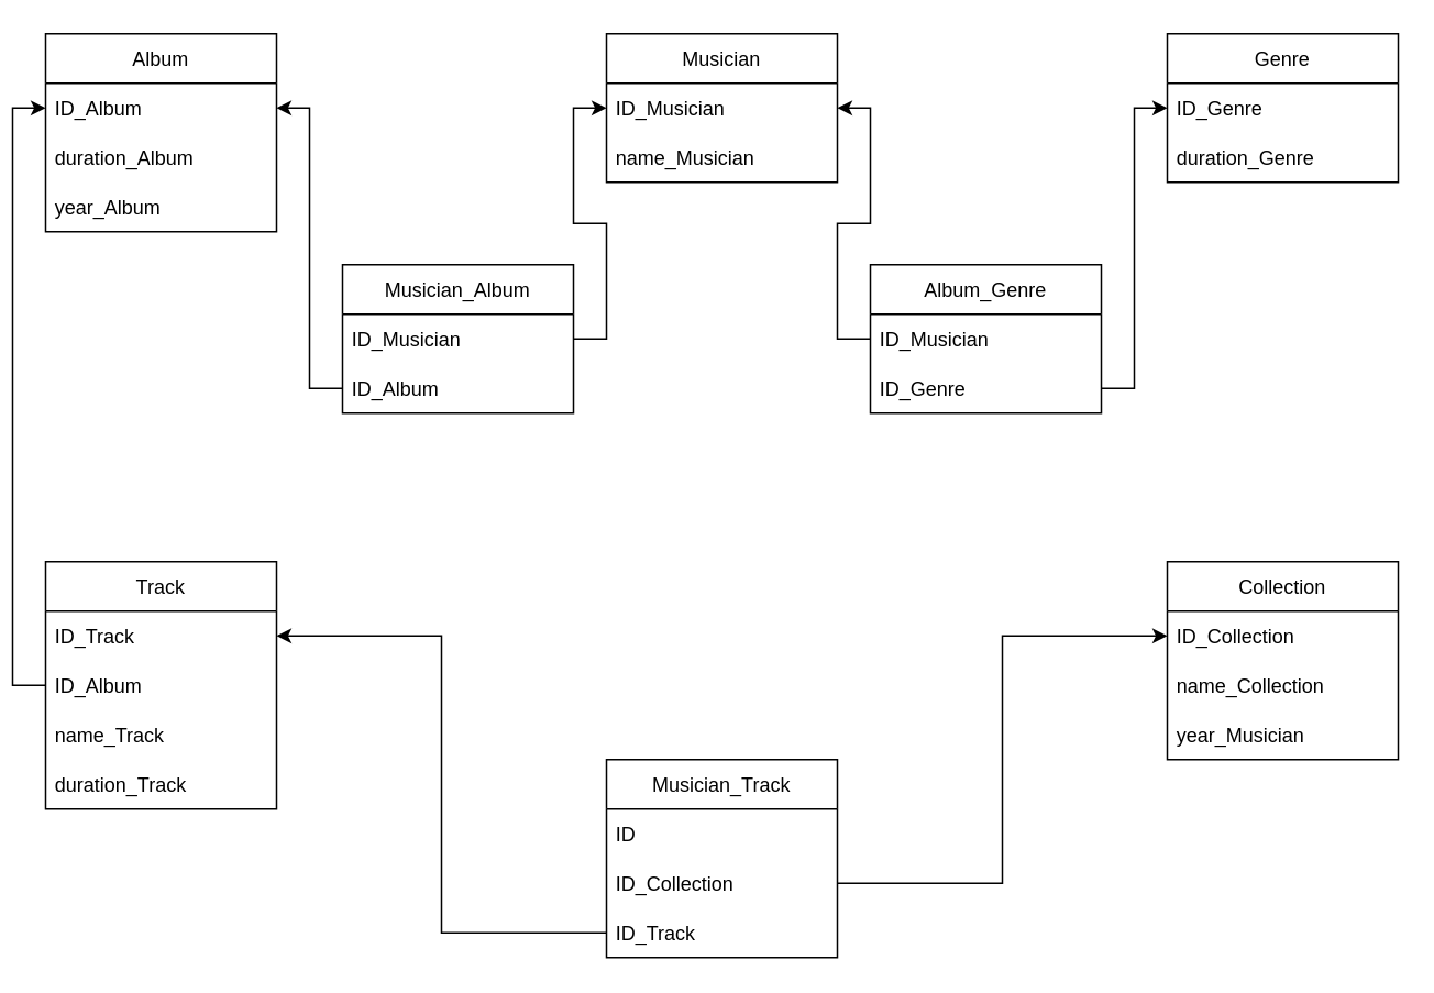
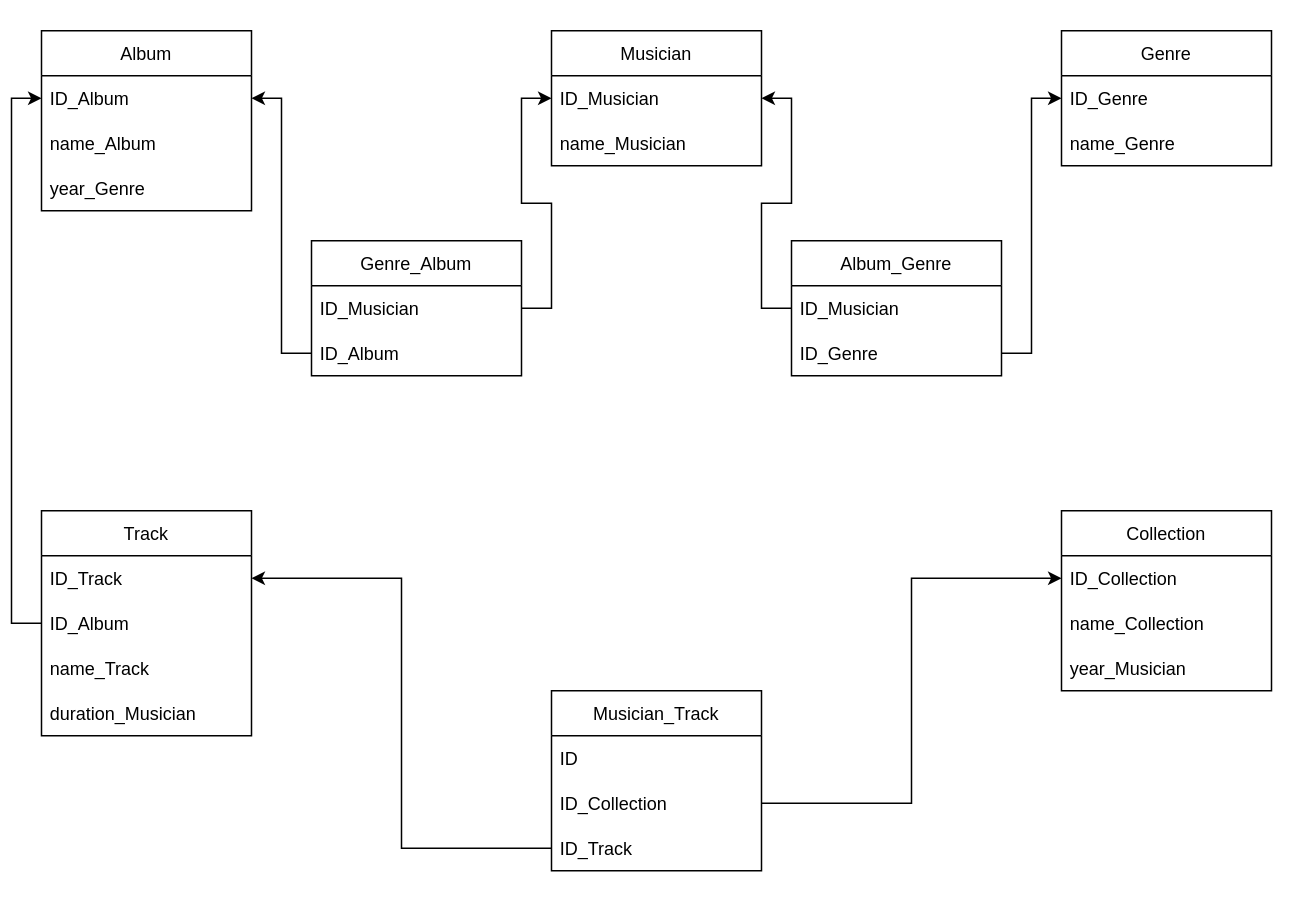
- <mxCell id="7" value="duration_Album" style="text;strokeColor=none;fillColor=none;align=left;verticalAlign=middle;spacingLeft=4;spacingRight=4;overflow=hidden;points=[[0,0.5],[1,0.5]];portConstraint=eastwest;rotatable=0;" vertex="1" parent="5"><mxGeometry y="60" width="140" height="30" as="geometry" /></mxCell>
+ <mxCell id="7" value="name_Album" style="text;strokeColor=none;fillColor=none;align=left;verticalAlign=middle;spacingLeft=4;spacingRight=4;overflow=hidden;points=[[0,0.5],[1,0.5]];portConstraint=eastwest;rotatable=0;" vertex="1" parent="5"><mxGeometry y="60" width="140" height="30" as="geometry" /></mxCell>
- <mxCell id="16" value="duration_Genre" style="text;strokeColor=none;fillColor=none;align=left;verticalAlign=middle;spacingLeft=4;spacingRight=4;overflow=hidden;points=[[0,0.5],[1,0.5]];portConstraint=eastwest;rotatable=0;" vertex="1" parent="14"><mxGeometry y="60" width="140" height="30" as="geometry" /></mxCell>
+ <mxCell id="16" value="name_Genre" style="text;strokeColor=none;fillColor=none;align=left;verticalAlign=middle;spacingLeft=4;spacingRight=4;overflow=hidden;points=[[0,0.5],[1,0.5]];portConstraint=eastwest;rotatable=0;" vertex="1" parent="14"><mxGeometry y="60" width="140" height="30" as="geometry" /></mxCell>
- <mxCell id="8" value="year_Album" style="text;strokeColor=none;fillColor=none;align=left;verticalAlign=middle;spacingLeft=4;spacingRight=4;overflow=hidden;points=[[0,0.5],[1,0.5]];portConstraint=eastwest;rotatable=0;" vertex="1" parent="5"><mxGeometry y="90" width="140" height="30" as="geometry" /></mxCell>
+ <mxCell id="8" value="year_Genre" style="text;strokeColor=none;fillColor=none;align=left;verticalAlign=middle;spacingLeft=4;spacingRight=4;overflow=hidden;points=[[0,0.5],[1,0.5]];portConstraint=eastwest;rotatable=0;" vertex="1" parent="5"><mxGeometry y="90" width="140" height="30" as="geometry" /></mxCell>
- <mxCell id="21" value="Musician_Album" style="swimlane;fontStyle=0;childLayout=stackLayout;horizontal=1;startSize=30;horizontalStack=0;resizeParent=1;resizeParentMax=0;resizeLast=0;collapsible=1;marginBottom=0;" vertex="1" parent="1"><mxGeometry x="200" y="160" width="140" height="90" as="geometry" /></mxCell>
+ <mxCell id="21" value="Genre_Album" style="swimlane;fontStyle=0;childLayout=stackLayout;horizontal=1;startSize=30;horizontalStack=0;resizeParent=1;resizeParentMax=0;resizeLast=0;collapsible=1;marginBottom=0;" vertex="1" parent="1"><mxGeometry x="200" y="160" width="140" height="90" as="geometry" /></mxCell>
- <mxCell id="13" value="duration_Track" style="text;strokeColor=none;fillColor=none;align=left;verticalAlign=middle;spacingLeft=4;spacingRight=4;overflow=hidden;points=[[0,0.5],[1,0.5]];portConstraint=eastwest;rotatable=0;" vertex="1" parent="9"><mxGeometry y="120" width="140" height="30" as="geometry" /></mxCell>
+ <mxCell id="13" value="duration_Musician" style="text;strokeColor=none;fillColor=none;align=left;verticalAlign=middle;spacingLeft=4;spacingRight=4;overflow=hidden;points=[[0,0.5],[1,0.5]];portConstraint=eastwest;rotatable=0;" vertex="1" parent="9"><mxGeometry y="120" width="140" height="30" as="geometry" /></mxCell>
